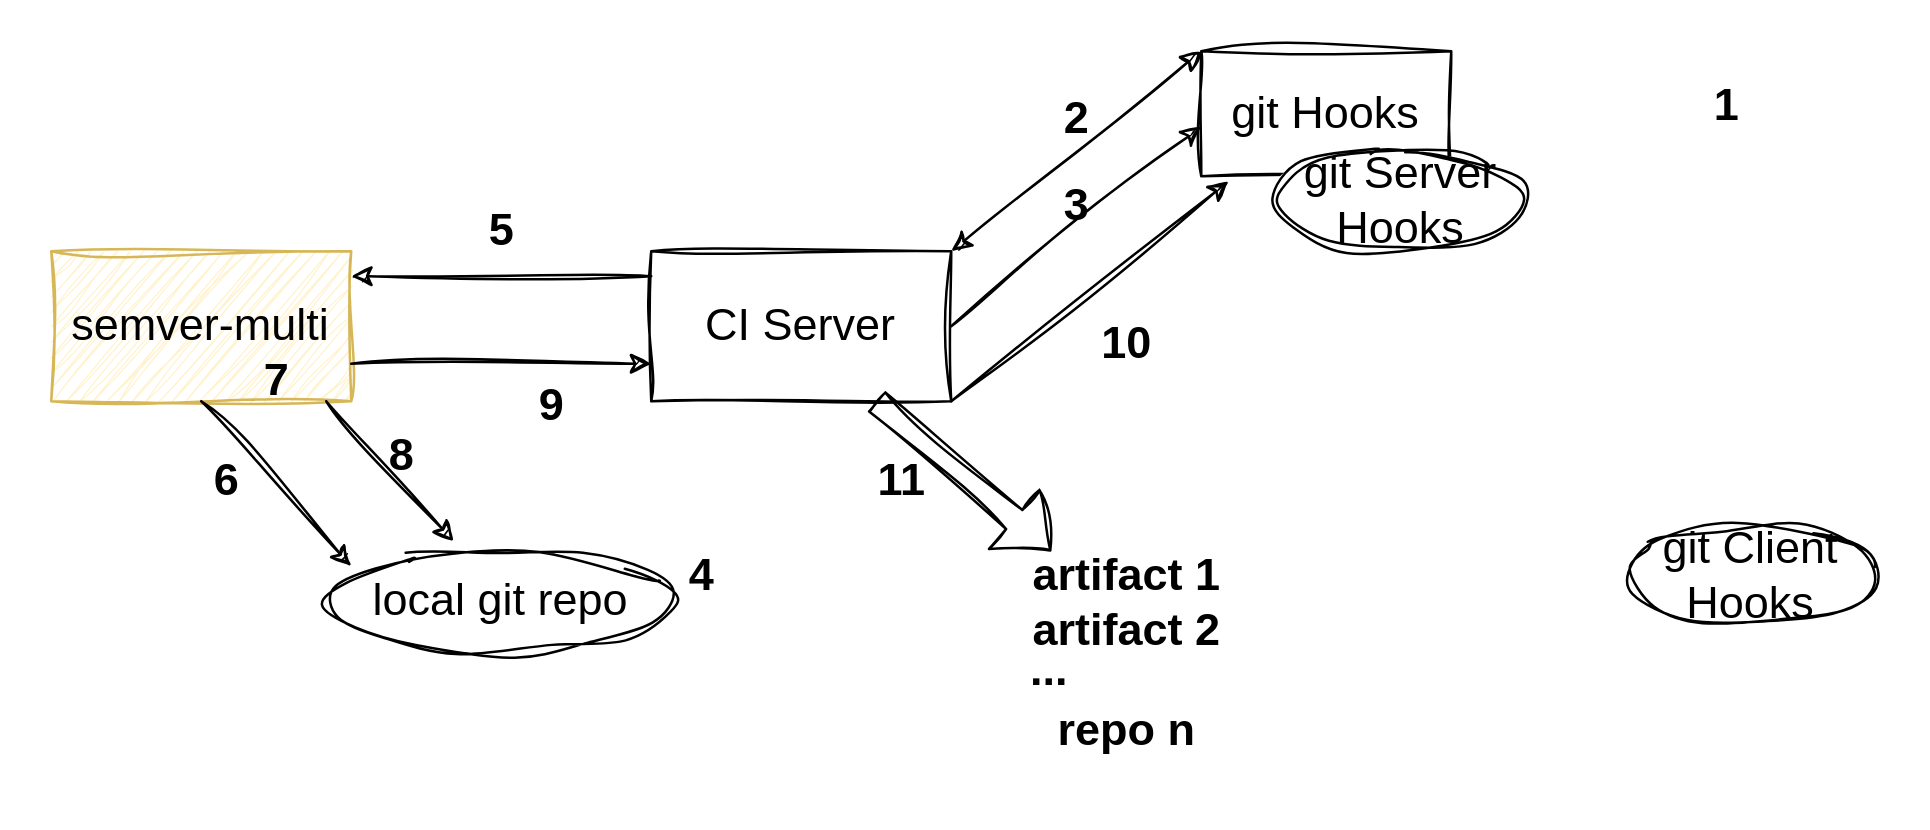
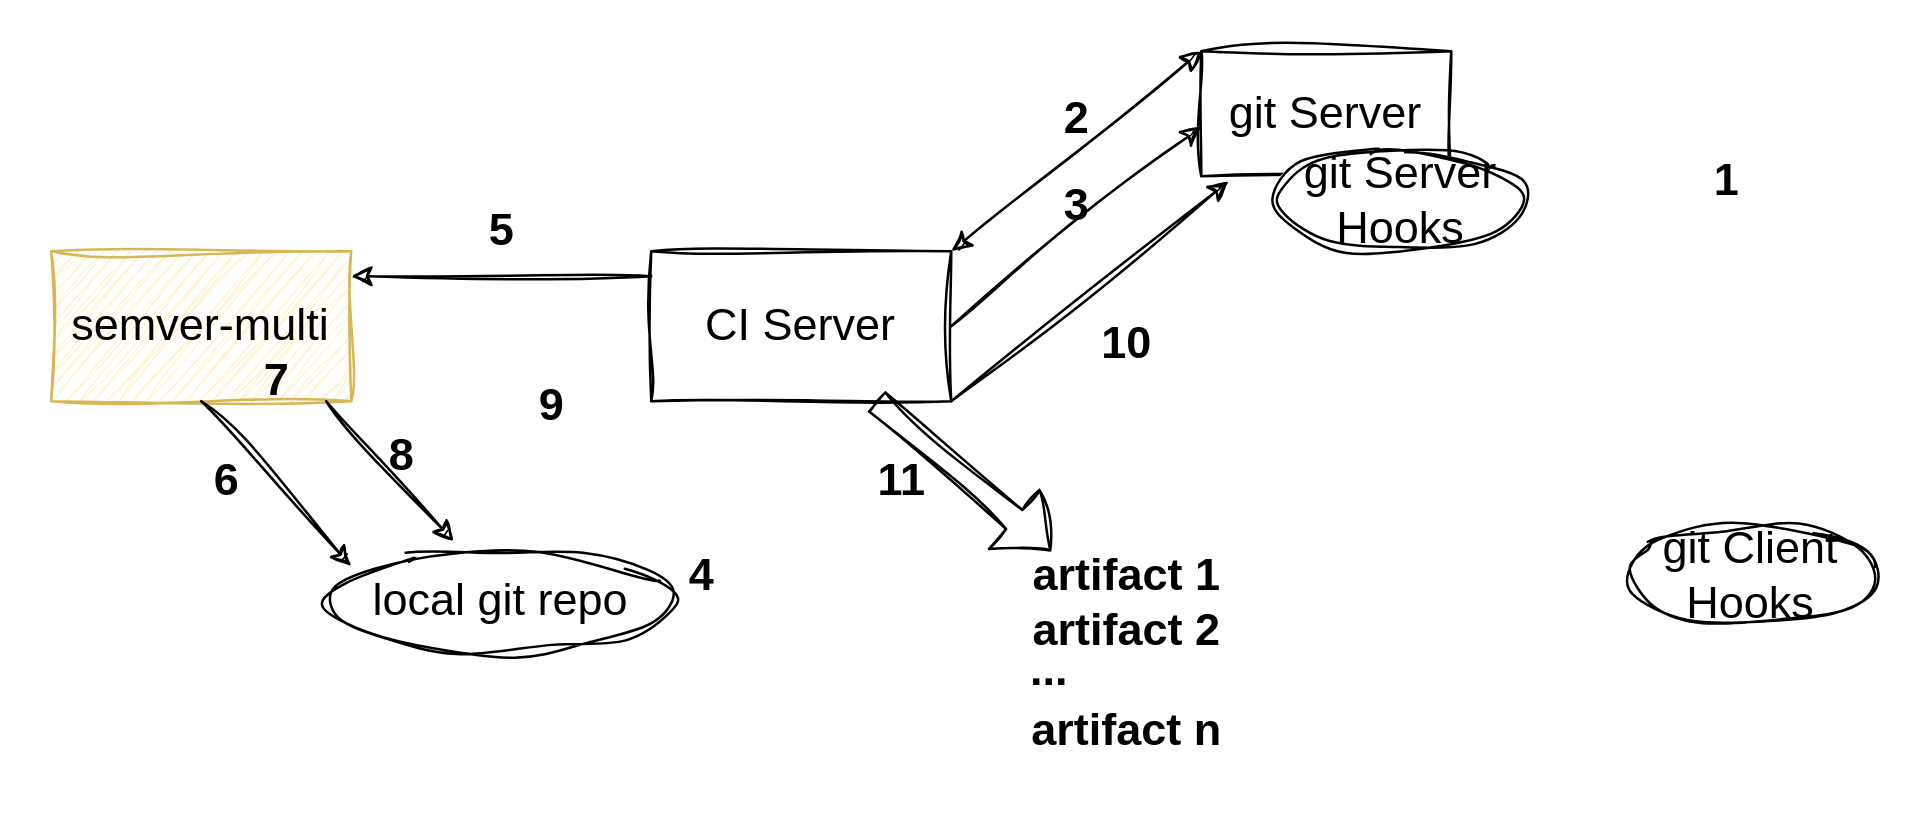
- <mxCell id="10" value="&lt;font style=&quot;font-size: 18px;&quot;&gt;1&lt;/font&gt;" style="text;strokeColor=none;fillColor=none;html=1;fontSize=24;fontStyle=1;verticalAlign=middle;align=center;sketch=1;curveFitting=1;jiggle=2;" parent="1" vertex="1"><mxGeometry x="640" y="20" width="100" height="40" as="geometry" /></mxCell>
+ <mxCell id="10" value="&lt;font style=&quot;font-size: 18px;&quot;&gt;1&lt;/font&gt;" style="text;strokeColor=none;fillColor=none;html=1;fontSize=24;fontStyle=1;verticalAlign=middle;align=center;sketch=1;curveFitting=1;jiggle=2;" parent="1" vertex="1"><mxGeometry x="640" y="50" width="100" height="40" as="geometry" /></mxCell>
- <mxCell id="2" value="git Hooks" style="rounded=0;whiteSpace=wrap;html=1;fontSize=18;sketch=1;curveFitting=1;jiggle=2;" parent="1" vertex="1"><mxGeometry x="480" y="20" width="100" height="50" as="geometry" /></mxCell>
+ <mxCell id="2" value="git Server" style="rounded=0;whiteSpace=wrap;html=1;fontSize=18;sketch=1;curveFitting=1;jiggle=2;" parent="1" vertex="1"><mxGeometry x="480" y="20" width="100" height="50" as="geometry" /></mxCell>
- <mxCell id="14" value="" style="endArrow=classic;html=1;rounded=0;exitX=1;exitY=0.75;exitDx=0;exitDy=0;entryX=0;entryY=0.75;entryDx=0;entryDy=0;sketch=1;curveFitting=1;jiggle=2;" parent="1" source="6" target="5" edge="1"><mxGeometry width="50" height="50" relative="1" as="geometry"><mxPoint x="143" y="139" as="sourcePoint" /><mxPoint x="260" y="150" as="targetPoint" /></mxGeometry></mxCell>
- <mxCell id="29" value="&lt;font style=&quot;font-size: 18px;&quot;&gt;repo n&lt;/font&gt;" style="text;strokeColor=none;fillColor=none;html=1;fontSize=24;fontStyle=1;verticalAlign=middle;align=center;sketch=1;curveFitting=1;jiggle=2;" parent="1" vertex="1"><mxGeometry x="400" y="270" width="100" height="40" as="geometry" /></mxCell>
+ <mxCell id="29" value="&lt;font style=&quot;font-size: 18px;&quot;&gt;artifact n&lt;/font&gt;" style="text;strokeColor=none;fillColor=none;html=1;fontSize=24;fontStyle=1;verticalAlign=middle;align=center;sketch=1;curveFitting=1;jiggle=2;" parent="1" vertex="1"><mxGeometry x="400" y="270" width="100" height="40" as="geometry" /></mxCell>
